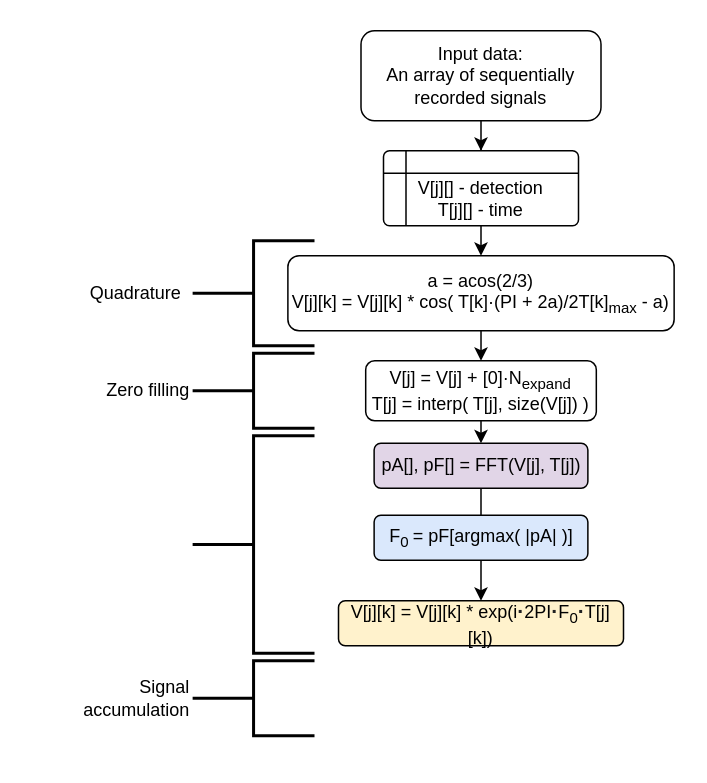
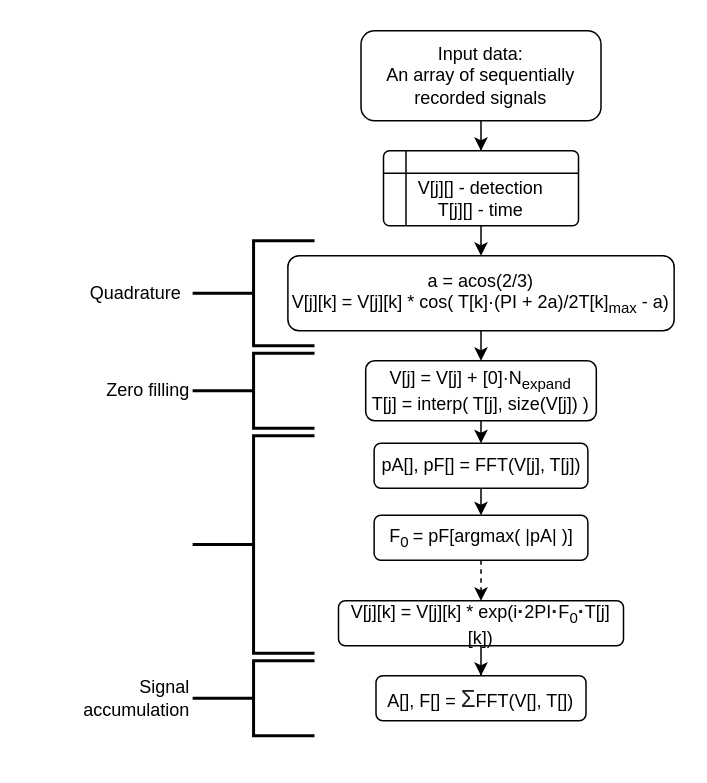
- <mxCell id="20" value="pA[], pF[] = FFT(V[j], T[j])" style="rounded=1;whiteSpace=wrap;html=1;strokeWidth=1;fillColor=#e1d5e7;" parent="1" vertex="1"><mxGeometry x="248.75" y="295" width="142.5" height="30" as="geometry" /></mxCell>
+ <mxCell id="20" value="pA[], pF[] = FFT(V[j], T[j])" style="rounded=1;whiteSpace=wrap;html=1;strokeWidth=1;" parent="1" vertex="1"><mxGeometry x="248.75" y="295" width="142.5" height="30" as="geometry" /></mxCell>
- <mxCell id="10" style="edgeStyle=orthogonalEdgeStyle;rounded=0;orthogonalLoop=1;jettySize=auto;html=1;exitX=0.5;exitY=1;exitDx=0;exitDy=0;entryX=0.5;entryY=0;entryDx=0;entryDy=0;endArrow=none;" parent="1" source="20" target="19" edge="1"><mxGeometry relative="1" as="geometry"><mxPoint x="319.995" y="330" as="sourcePoint" /></mxGeometry></mxCell>
+ <mxCell id="10" style="edgeStyle=orthogonalEdgeStyle;rounded=0;orthogonalLoop=1;jettySize=auto;html=1;exitX=0.5;exitY=1;exitDx=0;exitDy=0;entryX=0.5;entryY=0;entryDx=0;entryDy=0;" parent="1" source="20" target="19" edge="1"><mxGeometry relative="1" as="geometry"><mxPoint x="319.995" y="330" as="sourcePoint" /></mxGeometry></mxCell>
- <mxCell id="19" value="F&lt;sub&gt;0&amp;nbsp;&lt;/sub&gt;= pF[argmax( |pA| )]" style="rounded=1;whiteSpace=wrap;html=1;strokeWidth=1;fillColor=#dae8fc;" parent="1" vertex="1"><mxGeometry x="248.75" y="343" width="142.5" height="30" as="geometry" /></mxCell>
+ <mxCell id="19" value="F&lt;sub&gt;0&amp;nbsp;&lt;/sub&gt;= pF[argmax( |pA| )]" style="rounded=1;whiteSpace=wrap;html=1;strokeWidth=1;" parent="1" vertex="1"><mxGeometry x="248.75" y="343" width="142.5" height="30" as="geometry" /></mxCell>
- <mxCell id="18" style="edgeStyle=orthogonalEdgeStyle;rounded=0;orthogonalLoop=1;jettySize=auto;html=1;exitX=0.5;exitY=1;exitDx=0;exitDy=0;entryX=0.5;entryY=0;entryDx=0;entryDy=0;" parent="1" source="19" target="9" edge="1"><mxGeometry relative="1" as="geometry" /></mxCell>
+ <mxCell id="18" style="edgeStyle=orthogonalEdgeStyle;rounded=0;orthogonalLoop=1;jettySize=auto;html=1;exitX=0.5;exitY=1;exitDx=0;exitDy=0;entryX=0.5;entryY=0;entryDx=0;entryDy=0;dashed=1;" parent="1" source="19" target="9" edge="1"><mxGeometry relative="1" as="geometry" /></mxCell>
- <mxCell id="9" value="V[j][k] = V[j][k] * exp(i&lt;b style=&quot;color: rgb(32 , 33 , 34) ; font-family: sans-serif ; font-size: 14px&quot;&gt;·&lt;/b&gt;2PI&lt;b style=&quot;color: rgb(32 , 33 , 34) ; font-family: sans-serif ; font-size: 14px&quot;&gt;·&lt;/b&gt;F&lt;sub&gt;0&lt;/sub&gt;&lt;b style=&quot;color: rgb(32 , 33 , 34) ; font-family: sans-serif ; font-size: 14px&quot;&gt;·&lt;/b&gt;T[j][k])" style="rounded=1;whiteSpace=wrap;html=1;strokeWidth=1;fillColor=#fff2cc;" parent="1" vertex="1"><mxGeometry x="225" y="400" width="190" height="30" as="geometry" /></mxCell>
+ <mxCell id="9" value="V[j][k] = V[j][k] * exp(i&lt;b style=&quot;color: rgb(32 , 33 , 34) ; font-family: sans-serif ; font-size: 14px&quot;&gt;·&lt;/b&gt;2PI&lt;b style=&quot;color: rgb(32 , 33 , 34) ; font-family: sans-serif ; font-size: 14px&quot;&gt;·&lt;/b&gt;F&lt;sub&gt;0&lt;/sub&gt;&lt;b style=&quot;color: rgb(32 , 33 , 34) ; font-family: sans-serif ; font-size: 14px&quot;&gt;·&lt;/b&gt;T[j][k])" style="rounded=1;whiteSpace=wrap;html=1;strokeWidth=1;" parent="1" vertex="1"><mxGeometry x="225" y="400" width="190" height="30" as="geometry" /></mxCell>
+ <mxCell id="8" style="edgeStyle=orthogonalEdgeStyle;rounded=0;orthogonalLoop=1;jettySize=auto;html=1;exitX=0.5;exitY=1;exitDx=0;exitDy=0;" parent="1" source="9" target="17" edge="1"><mxGeometry relative="1" as="geometry" /></mxCell>
+ <mxCell id="17" value="A[], F[] =&amp;nbsp;&lt;span style=&quot;font-size: 16px ; color: rgb(32 , 33 , 36) ; font-family: &amp;#34;arial&amp;#34; , sans-serif ; text-align: left&quot;&gt;Σ&lt;/span&gt;FFT(V[], T[])" style="rounded=1;whiteSpace=wrap;html=1;strokeWidth=1;" parent="1" vertex="1"><mxGeometry x="250" y="450" width="140" height="30" as="geometry" /></mxCell>
